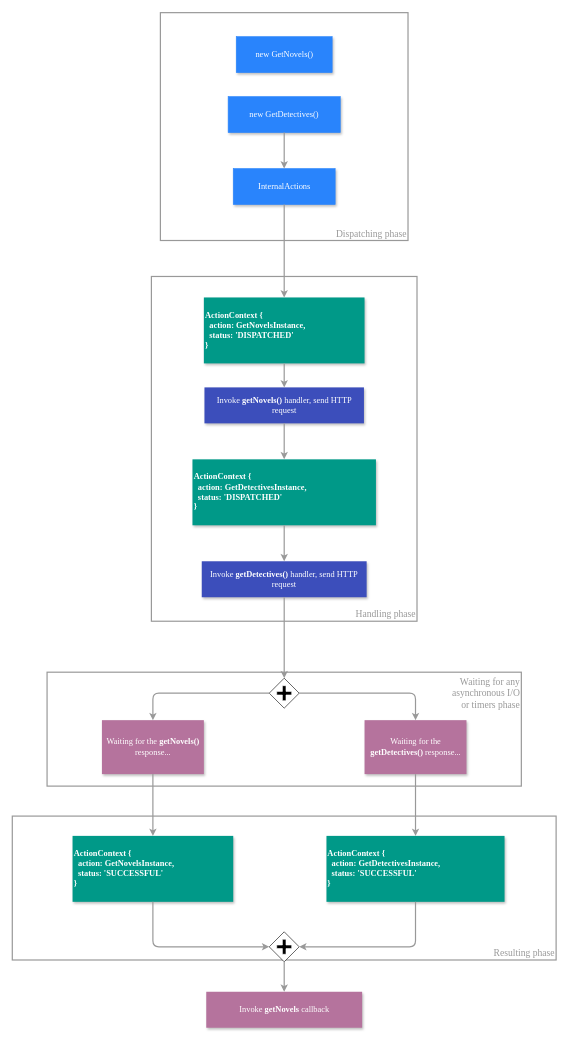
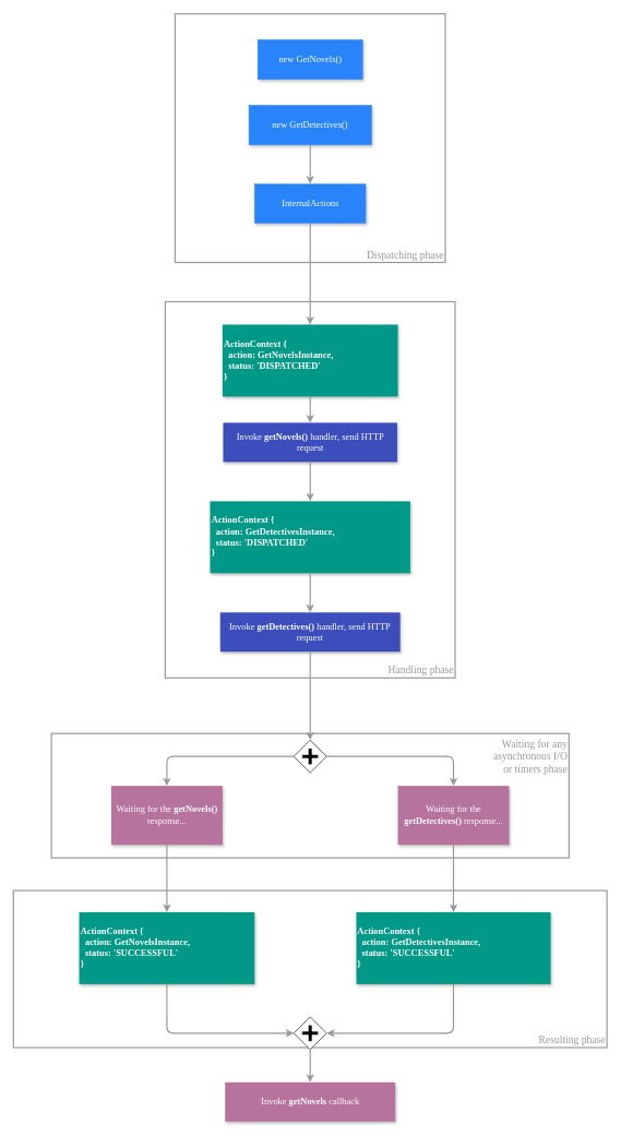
- <mxCell id="8" value="&lt;font face=&quot;Fira Code&quot; style=&quot;font-size: 14px&quot; color=&quot;#ffffff&quot;&gt;InternalActions&lt;/font&gt;" style="rounded=0;whiteSpace=wrap;html=1;fillColor=#2984FC;strokeColor=#2984FC;fontColor=#333333;shadow=1;" vertex="1" parent="1"><mxGeometry x="388.5" y="280" width="170" height="60" as="geometry" /></mxCell>
+ <mxCell id="8" value="&lt;font face=&quot;Fira Code&quot; style=&quot;font-size: 14px&quot; color=&quot;#ffffff&quot;&gt;InternalActions&lt;/font&gt;" style="rounded=0;whiteSpace=wrap;html=1;fillColor=#2984FC;strokeColor=#2984FC;fontColor=#333333;shadow=1;dashed=1;" vertex="1" parent="1"><mxGeometry x="388.5" y="280" width="170" height="60" as="geometry" /></mxCell>
